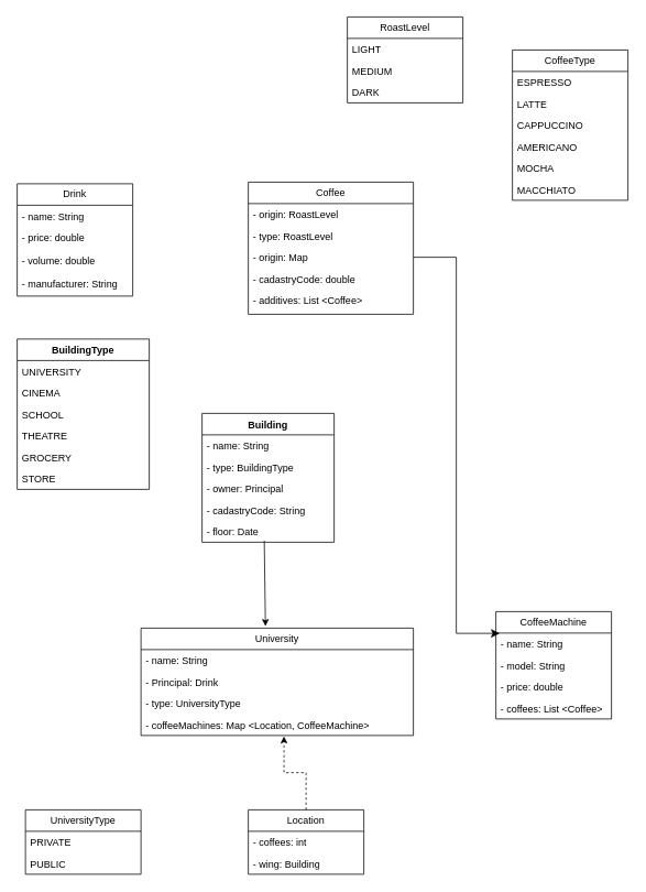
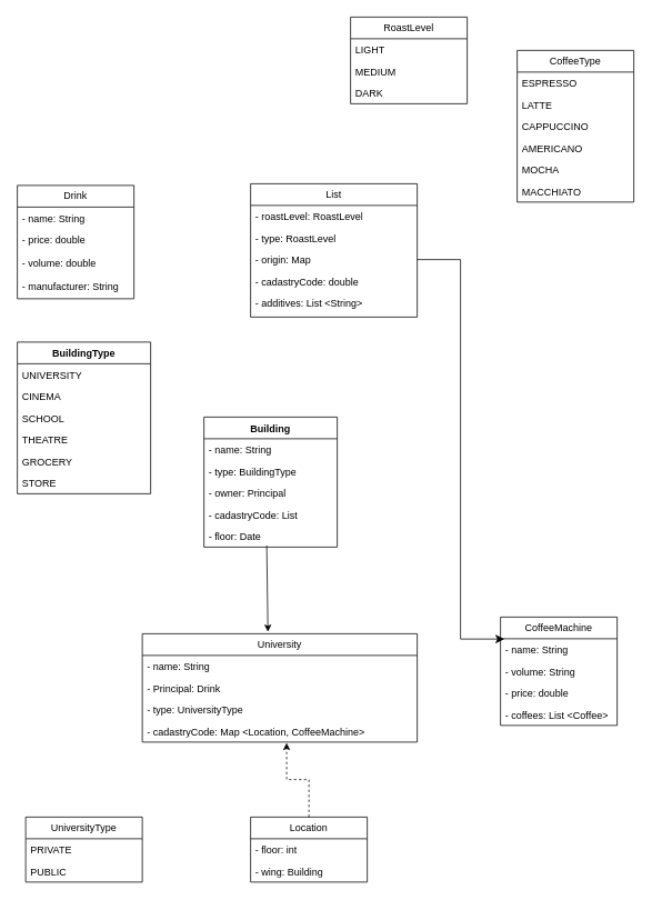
- <mxCell id="7" value="Coffee" style="swimlane;fontStyle=0;childLayout=stackLayout;horizontal=1;startSize=26;fillColor=none;horizontalStack=0;resizeParent=1;resizeParentMax=0;resizeLast=0;collapsible=1;marginBottom=0;whiteSpace=wrap;html=1;" vertex="1" parent="1"><mxGeometry x="300" y="220" width="200" height="160" as="geometry" /></mxCell>
+ <mxCell id="7" value="List" style="swimlane;fontStyle=0;childLayout=stackLayout;horizontal=1;startSize=26;fillColor=none;horizontalStack=0;resizeParent=1;resizeParentMax=0;resizeLast=0;collapsible=1;marginBottom=0;whiteSpace=wrap;html=1;" vertex="1" parent="1"><mxGeometry x="300" y="220" width="200" height="160" as="geometry" /></mxCell>
- <mxCell id="8" value="- origin: RoastLevel" style="text;strokeColor=none;fillColor=none;align=left;verticalAlign=top;spacingLeft=4;spacingRight=4;overflow=hidden;rotatable=0;points=[[0,0.5],[1,0.5]];portConstraint=eastwest;whiteSpace=wrap;html=1;" vertex="1" parent="7"><mxGeometry y="26" width="200" height="26" as="geometry" /></mxCell>
+ <mxCell id="8" value="- roastLevel: RoastLevel" style="text;strokeColor=none;fillColor=none;align=left;verticalAlign=top;spacingLeft=4;spacingRight=4;overflow=hidden;rotatable=0;points=[[0,0.5],[1,0.5]];portConstraint=eastwest;whiteSpace=wrap;html=1;" vertex="1" parent="7"><mxGeometry y="26" width="200" height="26" as="geometry" /></mxCell>
- <mxCell id="12" value="- additives: List &amp;lt;Coffee&amp;gt;" style="text;strokeColor=none;fillColor=none;align=left;verticalAlign=top;spacingLeft=4;spacingRight=4;overflow=hidden;rotatable=0;points=[[0,0.5],[1,0.5]];portConstraint=eastwest;whiteSpace=wrap;html=1;" vertex="1" parent="7"><mxGeometry y="130" width="200" height="30" as="geometry" /></mxCell>
+ <mxCell id="12" value="- additives: List &amp;lt;String&amp;gt;" style="text;strokeColor=none;fillColor=none;align=left;verticalAlign=top;spacingLeft=4;spacingRight=4;overflow=hidden;rotatable=0;points=[[0,0.5],[1,0.5]];portConstraint=eastwest;whiteSpace=wrap;html=1;" vertex="1" parent="7"><mxGeometry y="130" width="200" height="30" as="geometry" /></mxCell>
- <mxCell id="17" value="- cadastryCode: String" style="text;strokeColor=none;fillColor=none;align=left;verticalAlign=top;spacingLeft=4;spacingRight=4;overflow=hidden;rotatable=0;points=[[0,0.5],[1,0.5]];portConstraint=eastwest;whiteSpace=wrap;html=1;" vertex="1" parent="13"><mxGeometry y="104" width="160" height="26" as="geometry" /></mxCell>
+ <mxCell id="17" value="- cadastryCode: List" style="text;strokeColor=none;fillColor=none;align=left;verticalAlign=top;spacingLeft=4;spacingRight=4;overflow=hidden;rotatable=0;points=[[0,0.5],[1,0.5]];portConstraint=eastwest;whiteSpace=wrap;html=1;" vertex="1" parent="13"><mxGeometry y="104" width="160" height="26" as="geometry" /></mxCell>
- <mxCell id="45" value="- model: String" style="text;strokeColor=none;fillColor=none;align=left;verticalAlign=top;spacingLeft=4;spacingRight=4;overflow=hidden;rotatable=0;points=[[0,0.5],[1,0.5]];portConstraint=eastwest;whiteSpace=wrap;html=1;" vertex="1" parent="43"><mxGeometry y="52" width="140" height="26" as="geometry" /></mxCell>
+ <mxCell id="45" value="- volume: String" style="text;strokeColor=none;fillColor=none;align=left;verticalAlign=top;spacingLeft=4;spacingRight=4;overflow=hidden;rotatable=0;points=[[0,0.5],[1,0.5]];portConstraint=eastwest;whiteSpace=wrap;html=1;" vertex="1" parent="43"><mxGeometry y="52" width="140" height="26" as="geometry" /></mxCell>
- <mxCell id="41" value="- coffeeMachines: Map &amp;lt;Location, CoffeeMachine&amp;gt;" style="text;strokeColor=none;fillColor=none;align=left;verticalAlign=top;spacingLeft=4;spacingRight=4;overflow=hidden;rotatable=0;points=[[0,0.5],[1,0.5]];portConstraint=eastwest;whiteSpace=wrap;html=1;" vertex="1" parent="37"><mxGeometry y="104" width="330" height="26" as="geometry" /></mxCell>
+ <mxCell id="41" value="- cadastryCode: Map &amp;lt;Location, CoffeeMachine&amp;gt;" style="text;strokeColor=none;fillColor=none;align=left;verticalAlign=top;spacingLeft=4;spacingRight=4;overflow=hidden;rotatable=0;points=[[0,0.5],[1,0.5]];portConstraint=eastwest;whiteSpace=wrap;html=1;" vertex="1" parent="37"><mxGeometry y="104" width="330" height="26" as="geometry" /></mxCell>
- <mxCell id="53" value="- coffees: int" style="text;strokeColor=none;fillColor=none;align=left;verticalAlign=top;spacingLeft=4;spacingRight=4;overflow=hidden;rotatable=0;points=[[0,0.5],[1,0.5]];portConstraint=eastwest;whiteSpace=wrap;html=1;" vertex="1" parent="52"><mxGeometry y="26" width="140" height="26" as="geometry" /></mxCell>
+ <mxCell id="53" value="- floor: int" style="text;strokeColor=none;fillColor=none;align=left;verticalAlign=top;spacingLeft=4;spacingRight=4;overflow=hidden;rotatable=0;points=[[0,0.5],[1,0.5]];portConstraint=eastwest;whiteSpace=wrap;html=1;" vertex="1" parent="52"><mxGeometry y="26" width="140" height="26" as="geometry" /></mxCell>
